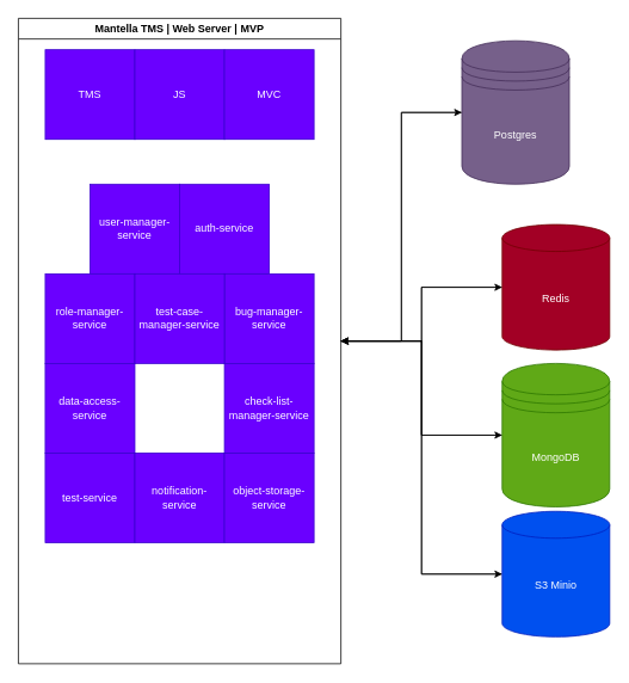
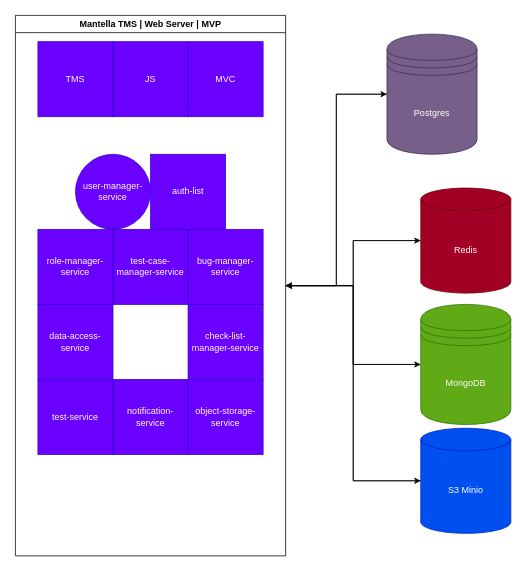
- <mxCell id="9" value="user-manager-service" style="whiteSpace=wrap;html=1;aspect=fixed;fillColor=#6a00ff;strokeColor=#3700CC;fontColor=#ffffff;" parent="8" vertex="1"><mxGeometry x="80" y="185" width="100" height="100" as="geometry" /></mxCell>
+ <mxCell id="9" value="user-manager-service" style="ellipse;whiteSpace=wrap;html=1;aspect=fixed;fillColor=#6a00ff;strokeColor=#3700CC;fontColor=#ffffff;" parent="8" vertex="1"><mxGeometry x="80" y="185" width="100" height="100" as="geometry" /></mxCell>
- <mxCell id="10" value="auth-service" style="whiteSpace=wrap;html=1;aspect=fixed;fillColor=#6a00ff;strokeColor=#3700CC;fontColor=#ffffff;" parent="8" vertex="1"><mxGeometry x="180" y="185" width="100" height="100" as="geometry" /></mxCell>
+ <mxCell id="10" value="auth-list" style="whiteSpace=wrap;html=1;aspect=fixed;fillColor=#6a00ff;strokeColor=#3700CC;fontColor=#ffffff;" parent="8" vertex="1"><mxGeometry x="180" y="185" width="100" height="100" as="geometry" /></mxCell>
